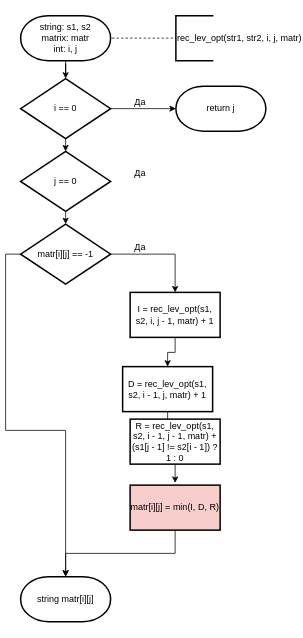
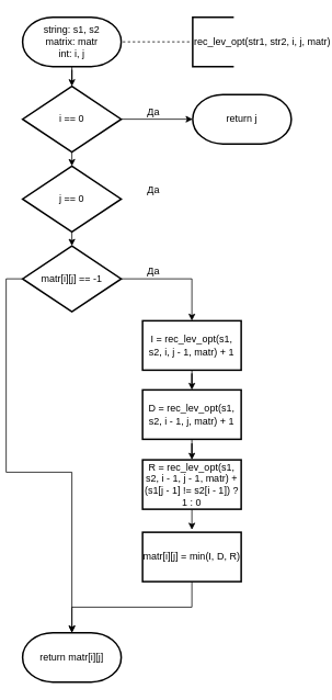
- <mxCell id="22" value="D = rec_lev_opt(s1, s2, i - 1, j, matr) + 1" style="whiteSpace=wrap;html=1;strokeWidth=2;" vertex="1" parent="1"><mxGeometry x="156" y="488" width="120" height="60" as="geometry" /></mxCell>
+ <mxCell id="22" value="D = rec_lev_opt(s1, s2, i - 1, j, matr) + 1" style="whiteSpace=wrap;html=1;strokeWidth=2;" vertex="1" parent="1"><mxGeometry x="166" y="473" width="120" height="60" as="geometry" /></mxCell>
- <mxCell id="26" value="matr[i][j] = min(I, D, R)" style="whiteSpace=wrap;html=1;strokeWidth=2;fillColor=#f8cecc;" vertex="1" parent="1"><mxGeometry x="166" y="646" width="120" height="60" as="geometry" /></mxCell>
+ <mxCell id="26" value="matr[i][j] = min(I, D, R)" style="whiteSpace=wrap;html=1;strokeWidth=2;" vertex="1" parent="1"><mxGeometry x="166" y="646" width="120" height="60" as="geometry" /></mxCell>
- <mxCell id="18" value="string matr[i][j]" style="strokeWidth=2;html=1;shape=mxgraph.flowchart.terminator;whiteSpace=wrap;" vertex="1" parent="1"><mxGeometry x="20" y="768" width="120" height="60" as="geometry" /></mxCell>
+ <mxCell id="18" value="return matr[i][j]" style="strokeWidth=2;html=1;shape=mxgraph.flowchart.terminator;whiteSpace=wrap;" vertex="1" parent="1"><mxGeometry x="20" y="768" width="120" height="60" as="geometry" /></mxCell>
